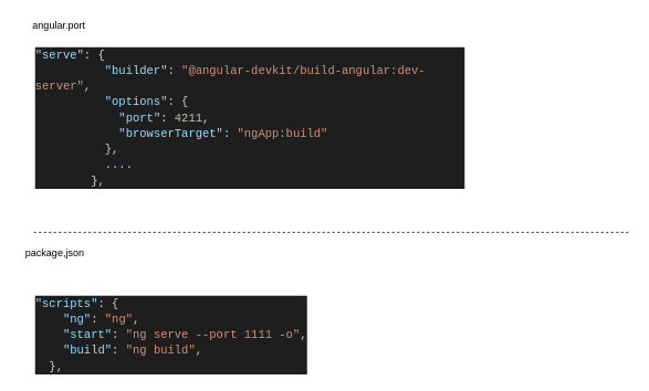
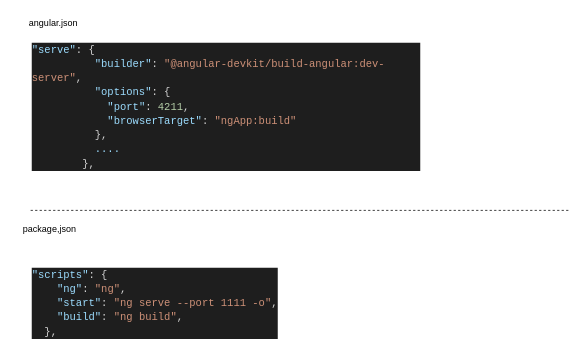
- <mxCell id="3" value="angular.port" style="text;html=1;align=center;verticalAlign=middle;resizable=0;points=[];autosize=1;" parent="1" vertex="1"><mxGeometry x="30" y="20" width="80" height="20" as="geometry" /></mxCell>
+ <mxCell id="3" value="angular.json" style="text;html=1;align=center;verticalAlign=middle;resizable=0;points=[];autosize=1;" parent="1" vertex="1"><mxGeometry x="30" y="20" width="80" height="20" as="geometry" /></mxCell>
